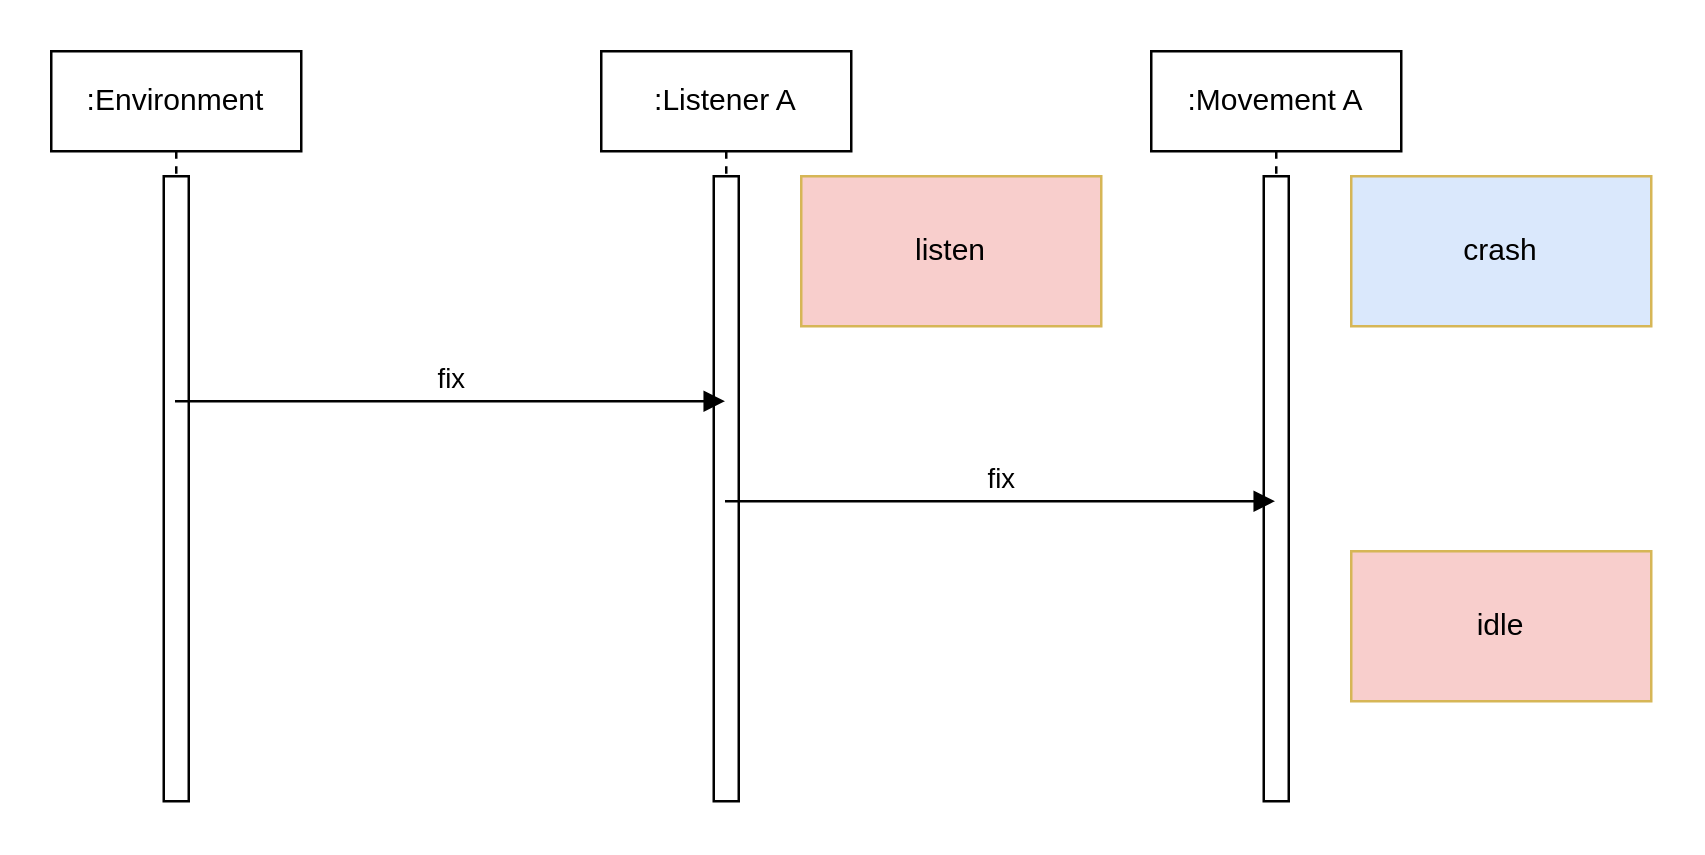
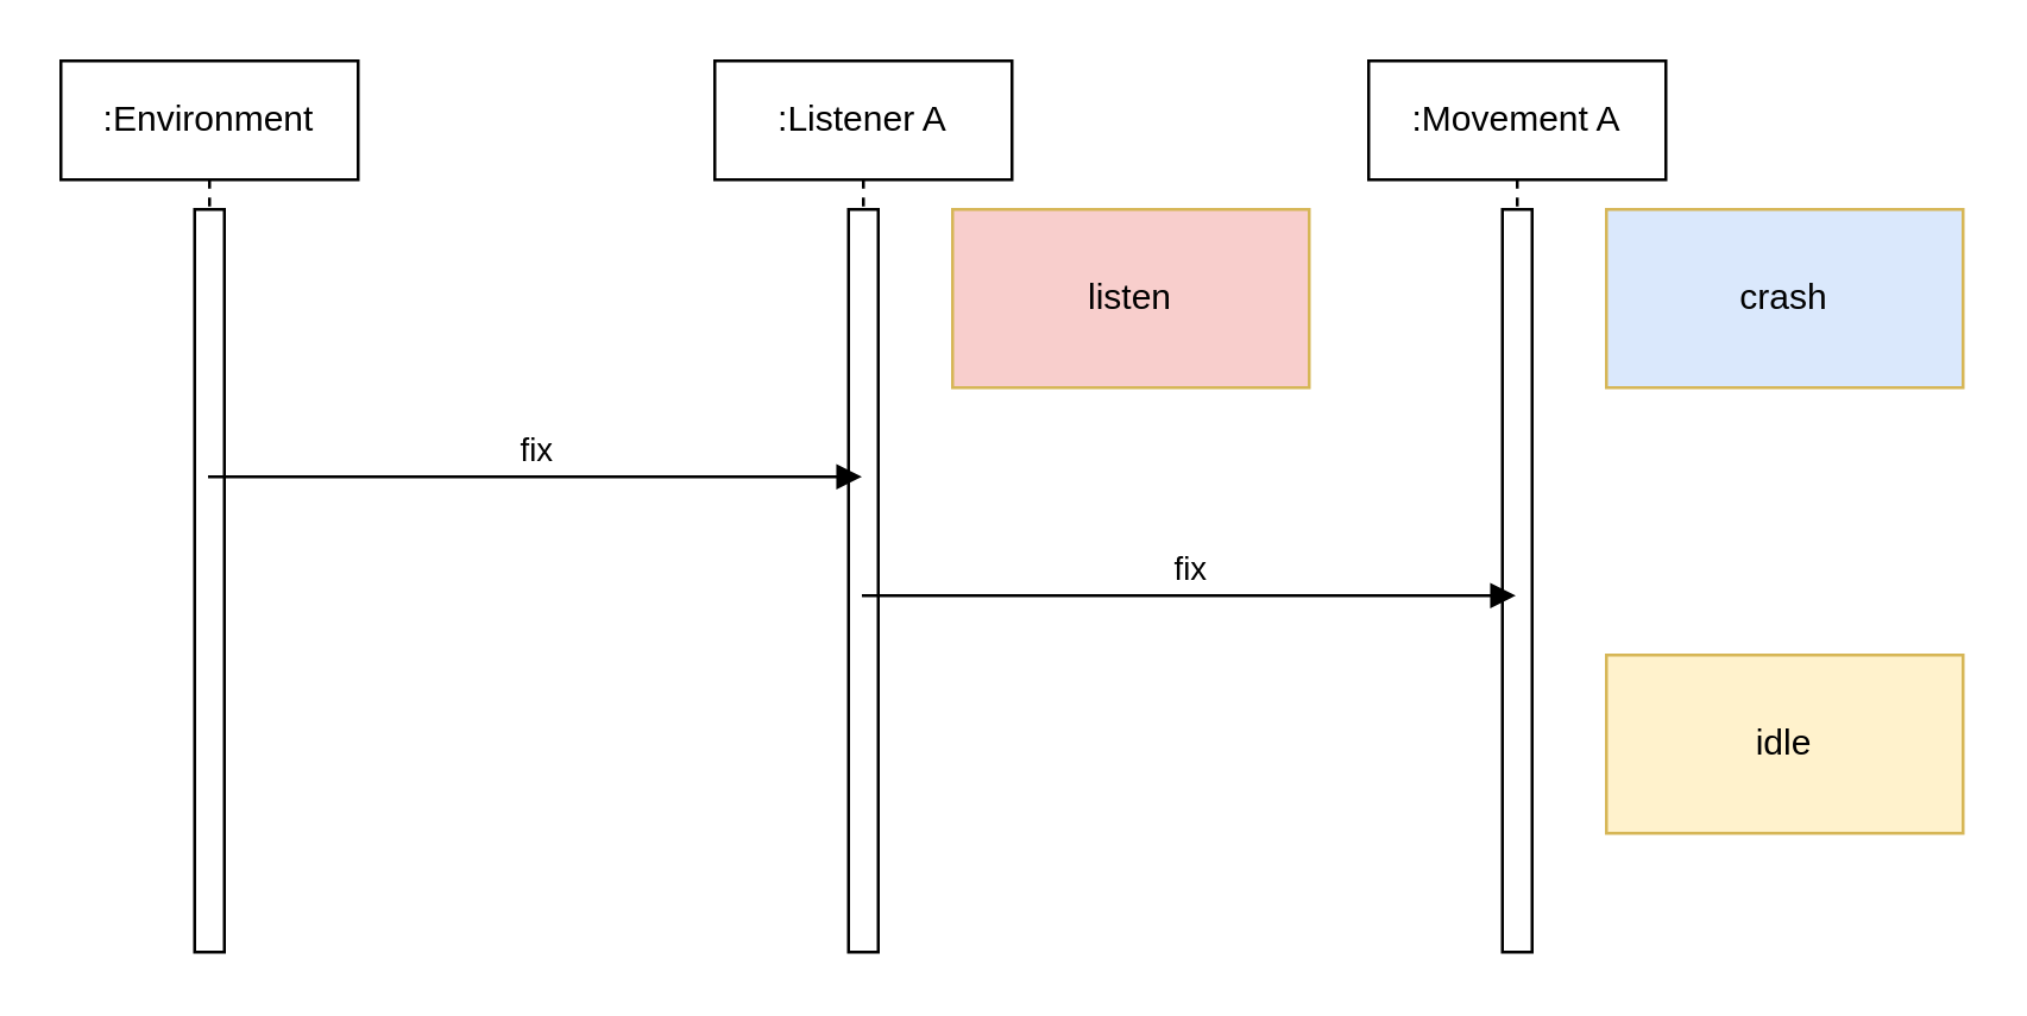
- <mxCell id="10" value="idle" style="rounded=0;whiteSpace=wrap;html=1;fillColor=#f8cecc;strokeColor=#d6b656;" vertex="1" parent="1"><mxGeometry x="540" y="220" width="120" height="60" as="geometry" /></mxCell>
+ <mxCell id="10" value="idle" style="rounded=0;whiteSpace=wrap;html=1;fillColor=#fff2cc;strokeColor=#d6b656;" vertex="1" parent="1"><mxGeometry x="540" y="220" width="120" height="60" as="geometry" /></mxCell>
